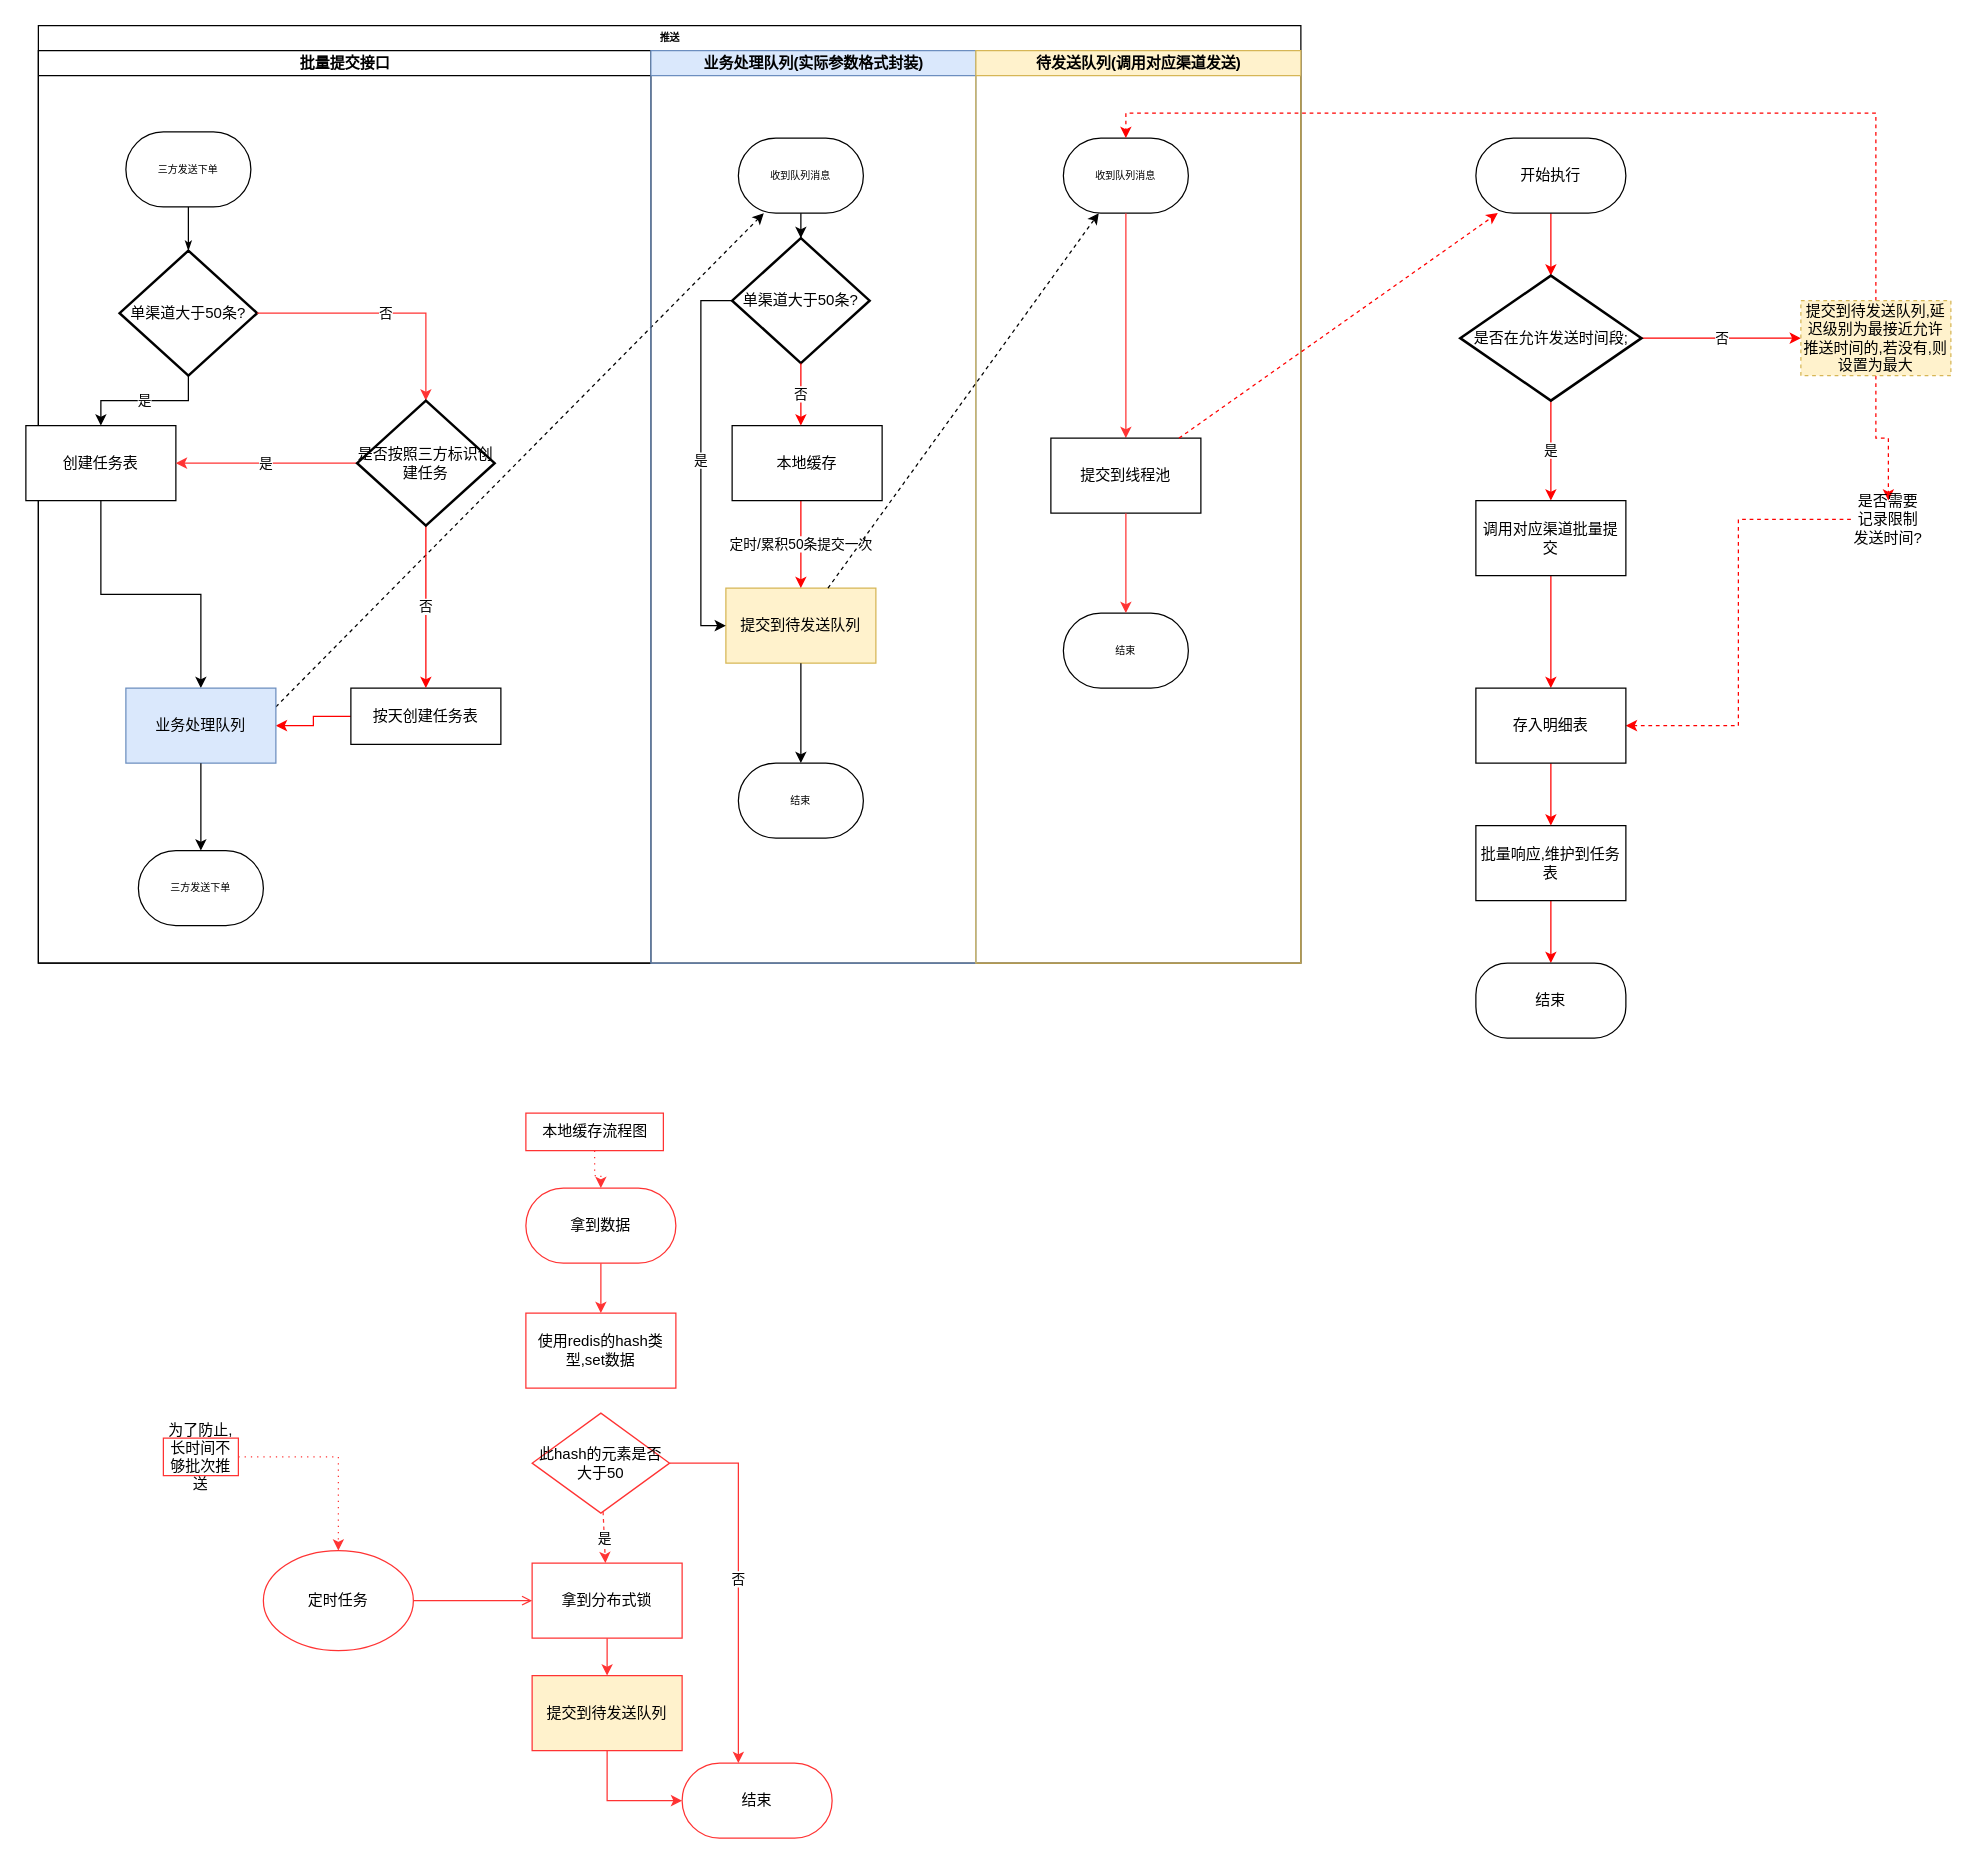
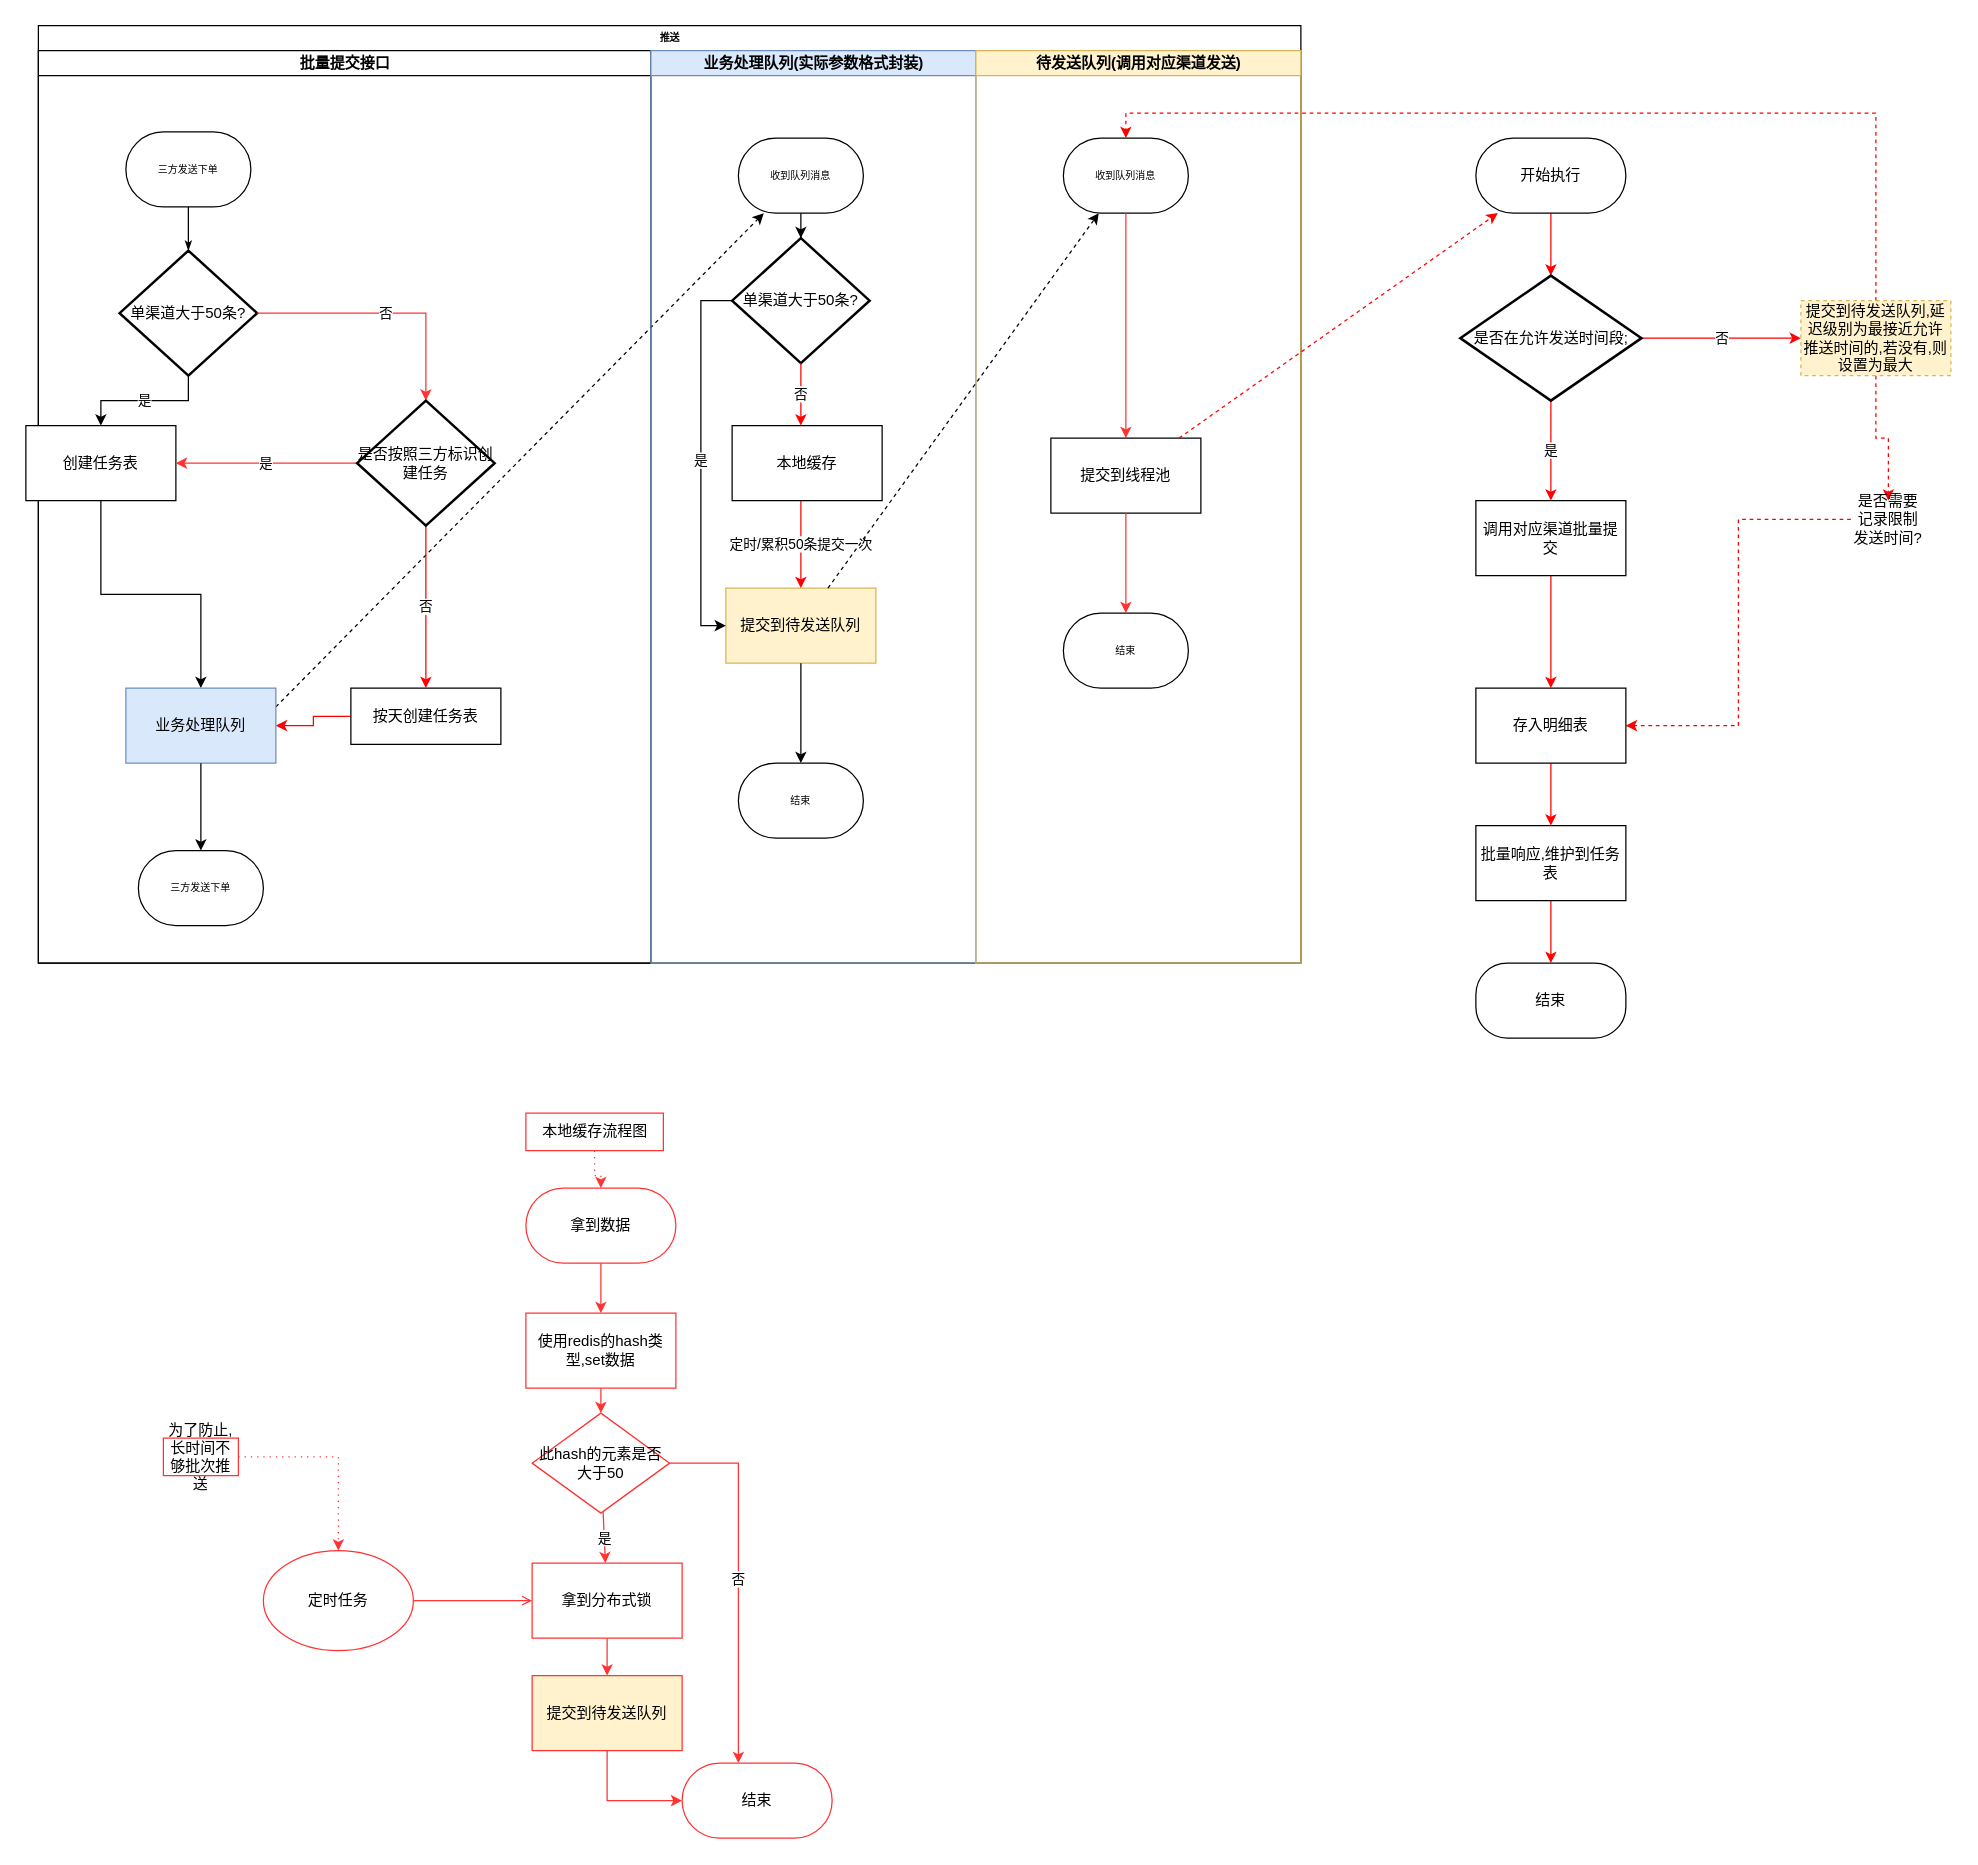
+ <mxCell id="42" style="edgeStyle=none;rounded=0;orthogonalLoop=1;jettySize=auto;html=1;strokeColor=#FF3333;" parent="1" source="43" target="46" edge="1"><mxGeometry relative="1" as="geometry"><mxPoint x="480" y="1160" as="targetPoint" /></mxGeometry></mxCell>
- <mxCell id="44" value="是" style="edgeStyle=none;rounded=0;orthogonalLoop=1;jettySize=auto;html=1;strokeColor=#FF3333;dashed=1;" parent="1" source="46" target="51" edge="1"><mxGeometry relative="1" as="geometry"><mxPoint x="480" y="1250" as="targetPoint" /></mxGeometry></mxCell>
+ <mxCell id="44" value="是" style="edgeStyle=none;rounded=0;orthogonalLoop=1;jettySize=auto;html=1;strokeColor=#FF3333;" parent="1" source="46" target="51" edge="1"><mxGeometry relative="1" as="geometry"><mxPoint x="480" y="1250" as="targetPoint" /></mxGeometry></mxCell>
